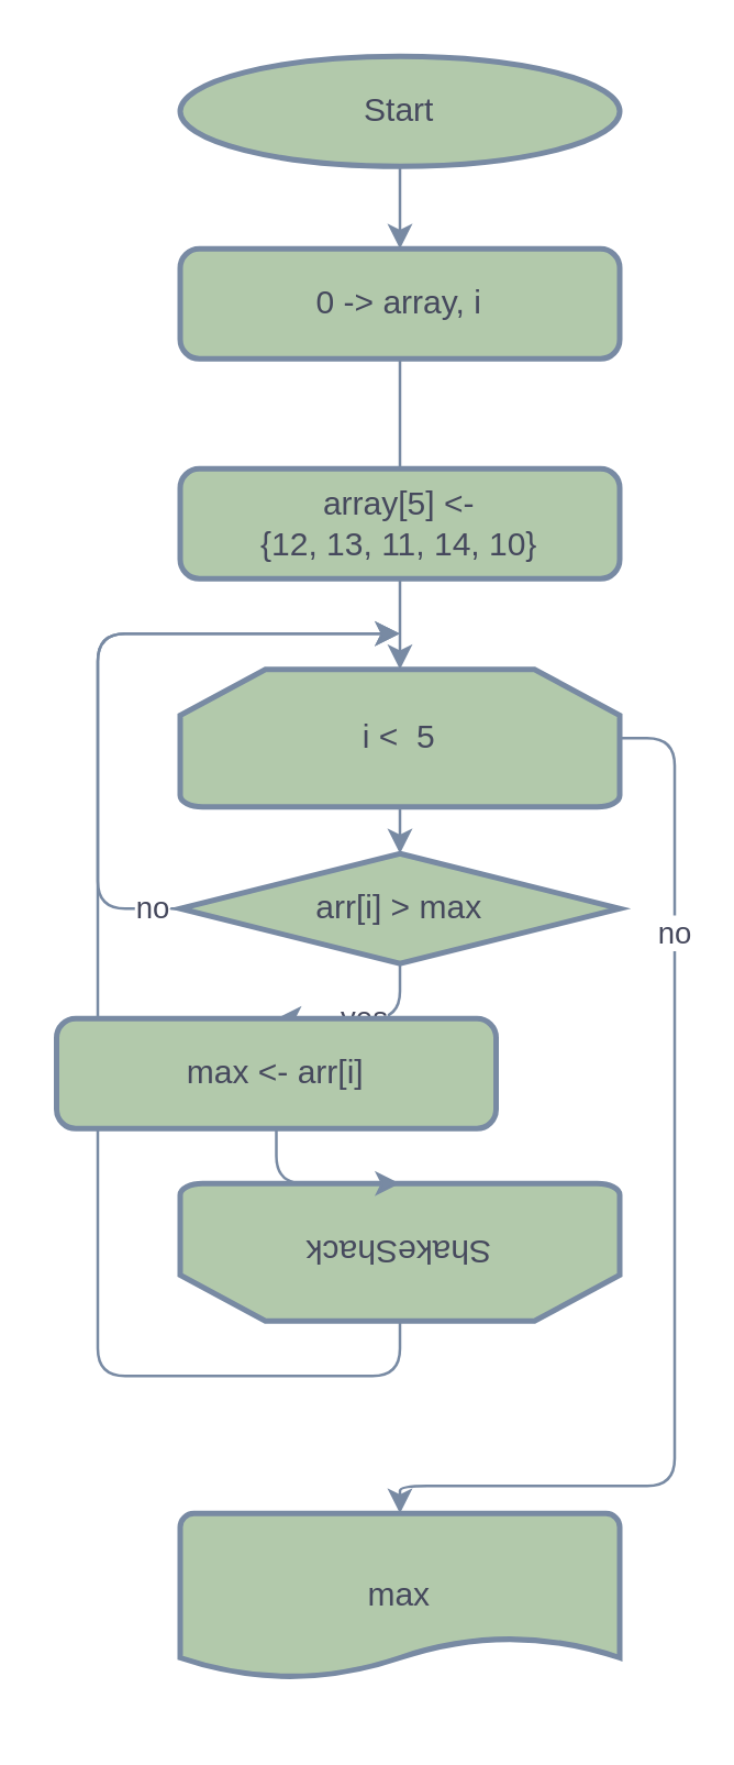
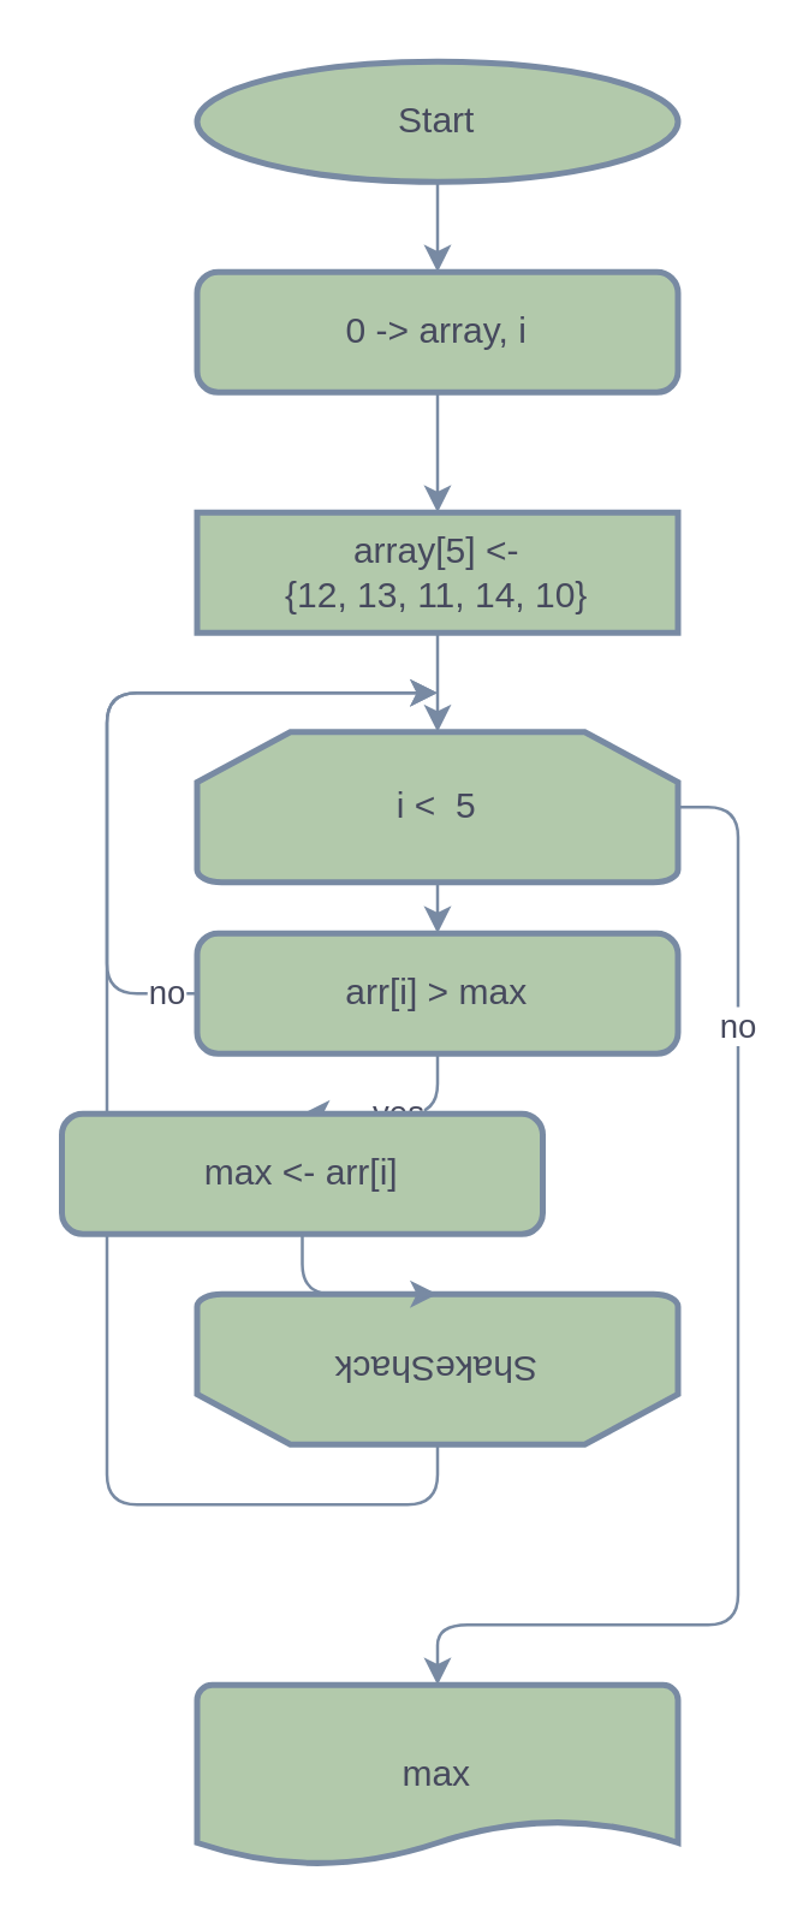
- <mxCell id="4" style="edgeStyle=orthogonalEdgeStyle;curved=0;rounded=1;sketch=0;orthogonalLoop=1;jettySize=auto;html=1;exitX=0.5;exitY=1;exitDx=0;exitDy=0;fontColor=#46495D;strokeColor=#788AA3;fillColor=#B2C9AB;endArrow=none;" parent="1" source="5" target="7" edge="1"><mxGeometry relative="1" as="geometry" /></mxCell>
+ <mxCell id="4" style="edgeStyle=orthogonalEdgeStyle;curved=0;rounded=1;sketch=0;orthogonalLoop=1;jettySize=auto;html=1;exitX=0.5;exitY=1;exitDx=0;exitDy=0;fontColor=#46495D;strokeColor=#788AA3;fillColor=#B2C9AB;" parent="1" source="5" target="7" edge="1"><mxGeometry relative="1" as="geometry" /></mxCell>
- <mxCell id="7" value="array[5] &amp;lt;- &lt;br&gt;{12, 13, 11, 14, 10}" style="rounded=1;whiteSpace=wrap;html=1;absoluteArcSize=1;arcSize=14;strokeWidth=2;sketch=0;fontColor=#46495D;fillColor=#B2C9AB;strokeColor=#788AA3;" parent="1" vertex="1"><mxGeometry x="65" y="170" width="160" height="40" as="geometry" /></mxCell>
+ <mxCell id="7" value="array[5] &amp;lt;- &lt;br&gt;{12, 13, 11, 14, 10}" style="whiteSpace=wrap;html=1;absoluteArcSize=1;arcSize=14;strokeWidth=2;sketch=0;fontColor=#46495D;fillColor=#B2C9AB;strokeColor=#788AA3;rounded=0;" parent="1" vertex="1"><mxGeometry x="65" y="170" width="160" height="40" as="geometry" /></mxCell>
- <mxCell id="16" value="arr[i] &amp;gt; max" style="rhombus;whiteSpace=wrap;html=1;absoluteArcSize=1;arcSize=14;strokeWidth=2;sketch=0;fontColor=#46495D;fillColor=#B2C9AB;strokeColor=#788AA3;" parent="1" vertex="1"><mxGeometry x="65" y="310" width="160" height="40" as="geometry" /></mxCell>
+ <mxCell id="16" value="arr[i] &amp;gt; max" style="rounded=1;whiteSpace=wrap;html=1;absoluteArcSize=1;arcSize=14;strokeWidth=2;sketch=0;fontColor=#46495D;fillColor=#B2C9AB;strokeColor=#788AA3;" parent="1" vertex="1"><mxGeometry x="65" y="310" width="160" height="40" as="geometry" /></mxCell>
- <mxCell id="13" value="max" style="strokeWidth=2;html=1;shape=mxgraph.flowchart.document2;whiteSpace=wrap;size=0.25;rounded=0;sketch=0;fontColor=#46495D;fillColor=#B2C9AB;strokeColor=#788AA3;" parent="1" vertex="1"><mxGeometry x="65" y="550" width="160" height="60" as="geometry" /></mxCell>
+ <mxCell id="13" value="max" style="strokeWidth=2;html=1;shape=mxgraph.flowchart.document2;whiteSpace=wrap;size=0.25;rounded=0;sketch=0;fontColor=#46495D;fillColor=#B2C9AB;strokeColor=#788AA3;" parent="1" vertex="1"><mxGeometry x="65" y="560" width="160" height="60" as="geometry" /></mxCell>
